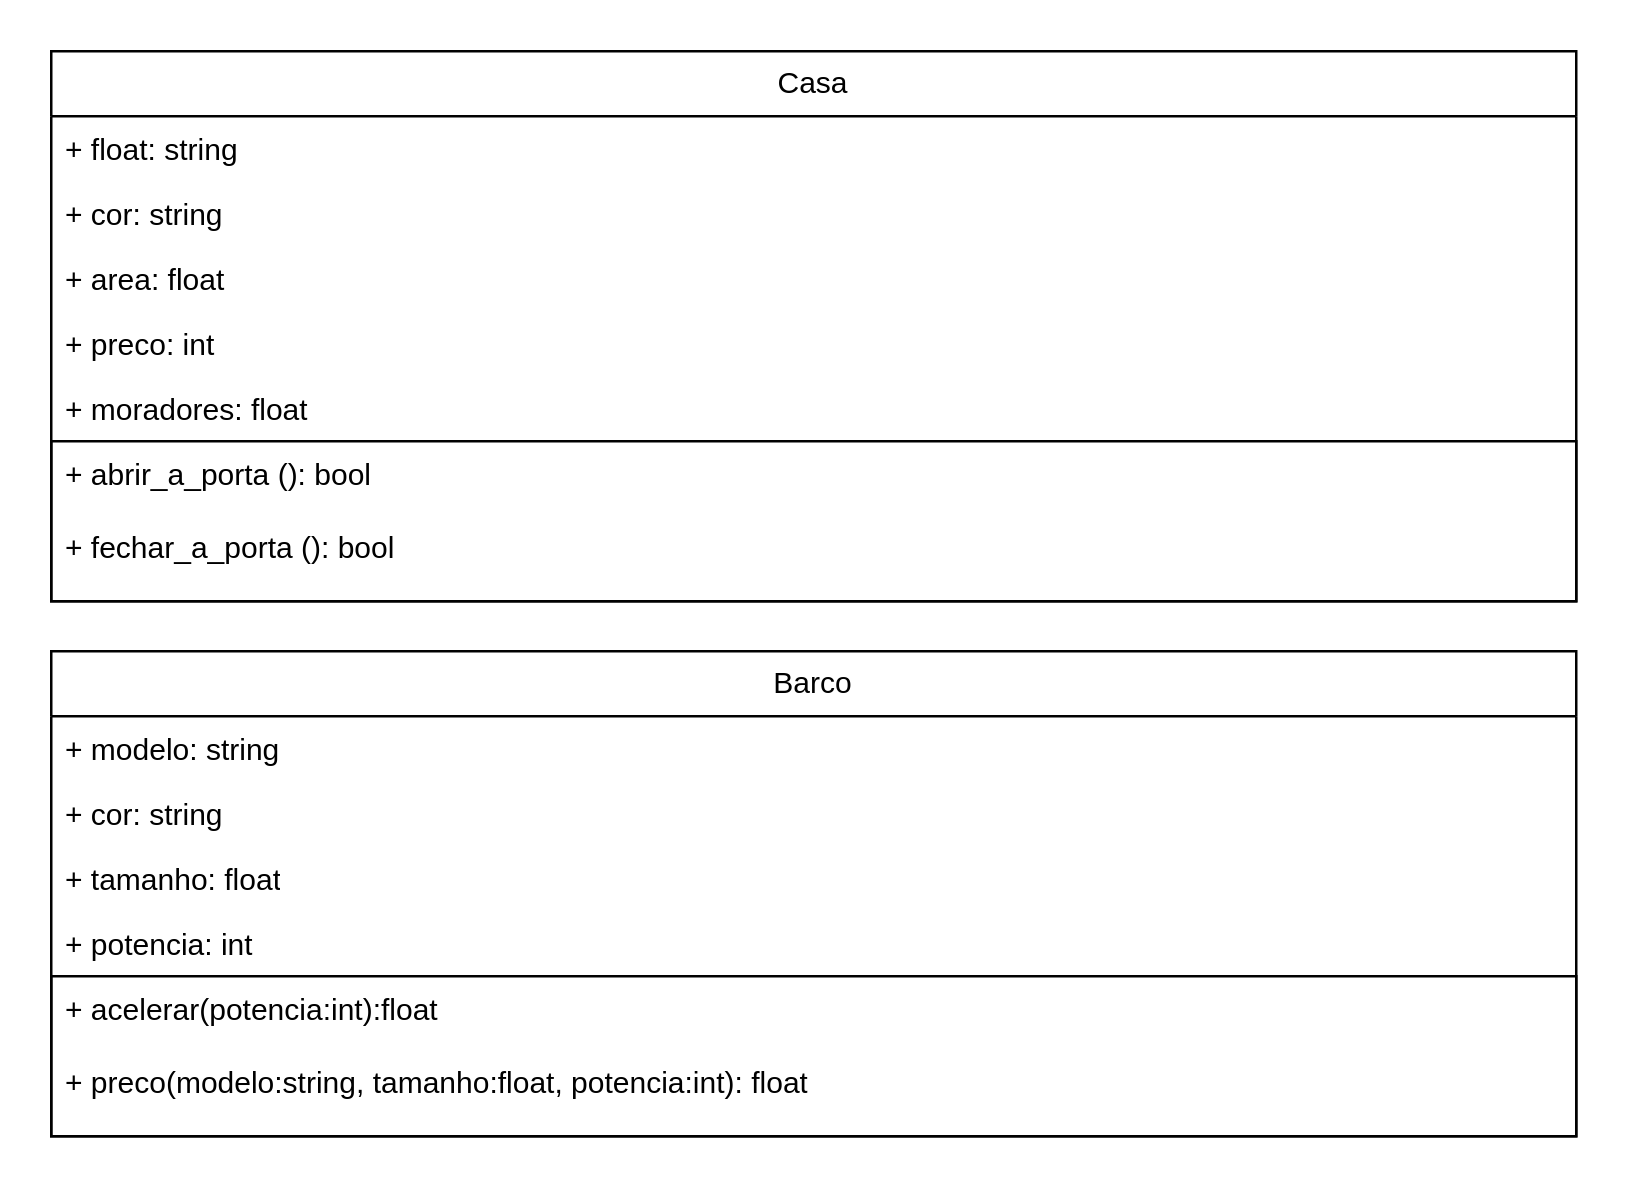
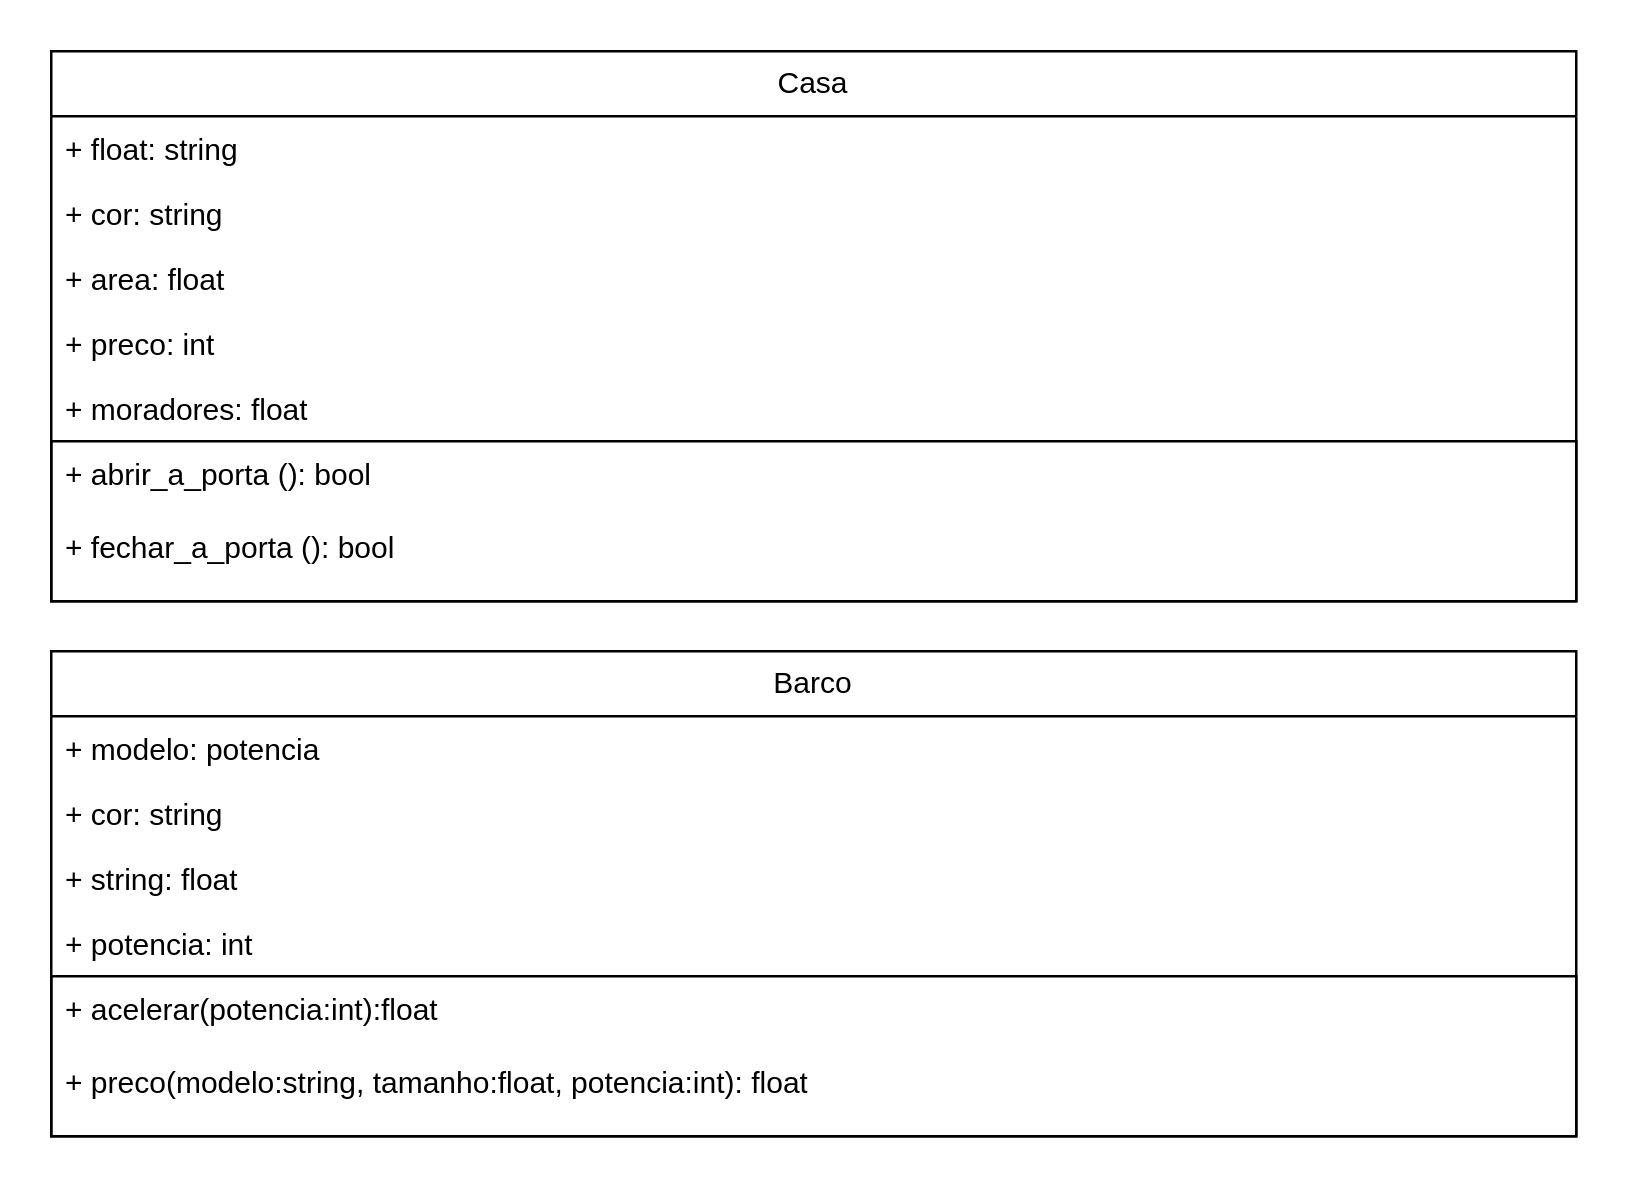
- <mxCell id="10" value="+ modelo: string" style="text;strokeColor=none;fillColor=none;align=left;verticalAlign=top;spacingLeft=4;spacingRight=4;overflow=hidden;rotatable=0;points=[[0,0.5],[1,0.5]];portConstraint=eastwest;whiteSpace=wrap;html=1;" vertex="1" parent="9"><mxGeometry y="26" width="610" height="26" as="geometry" /></mxCell>
+ <mxCell id="10" value="+ modelo: potencia" style="text;strokeColor=none;fillColor=none;align=left;verticalAlign=top;spacingLeft=4;spacingRight=4;overflow=hidden;rotatable=0;points=[[0,0.5],[1,0.5]];portConstraint=eastwest;whiteSpace=wrap;html=1;" vertex="1" parent="9"><mxGeometry y="26" width="610" height="26" as="geometry" /></mxCell>
- <mxCell id="12" value="+ tamanho: float&lt;div&gt;&lt;br&gt;&lt;/div&gt;" style="text;strokeColor=none;fillColor=none;align=left;verticalAlign=top;spacingLeft=4;spacingRight=4;overflow=hidden;rotatable=0;points=[[0,0.5],[1,0.5]];portConstraint=eastwest;whiteSpace=wrap;html=1;" vertex="1" parent="9"><mxGeometry y="78" width="610" height="26" as="geometry" /></mxCell>
+ <mxCell id="12" value="+ string: float&lt;div&gt;&lt;br&gt;&lt;/div&gt;" style="text;strokeColor=none;fillColor=none;align=left;verticalAlign=top;spacingLeft=4;spacingRight=4;overflow=hidden;rotatable=0;points=[[0,0.5],[1,0.5]];portConstraint=eastwest;whiteSpace=wrap;html=1;" vertex="1" parent="9"><mxGeometry y="78" width="610" height="26" as="geometry" /></mxCell>
